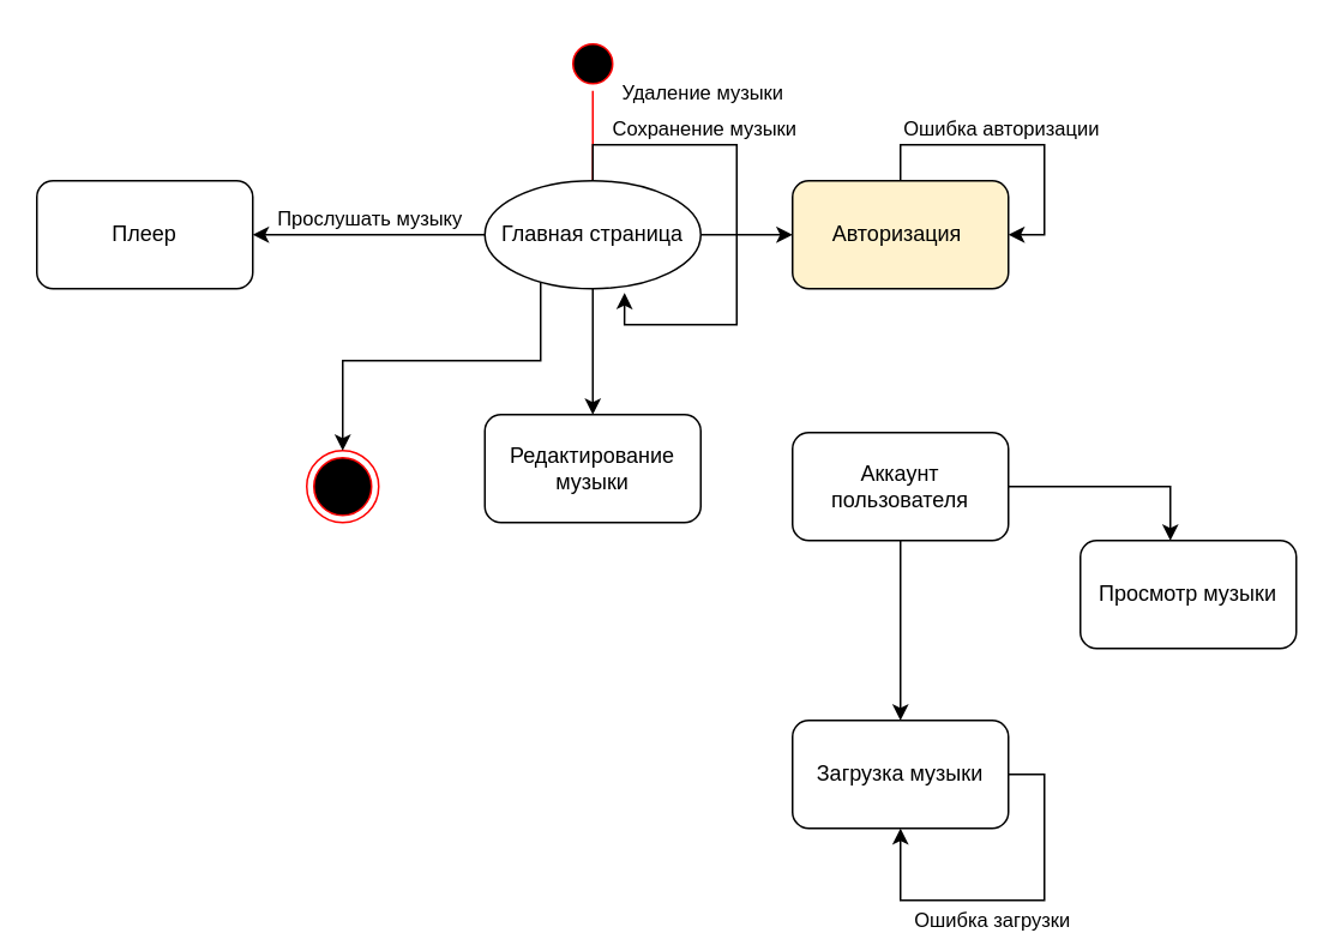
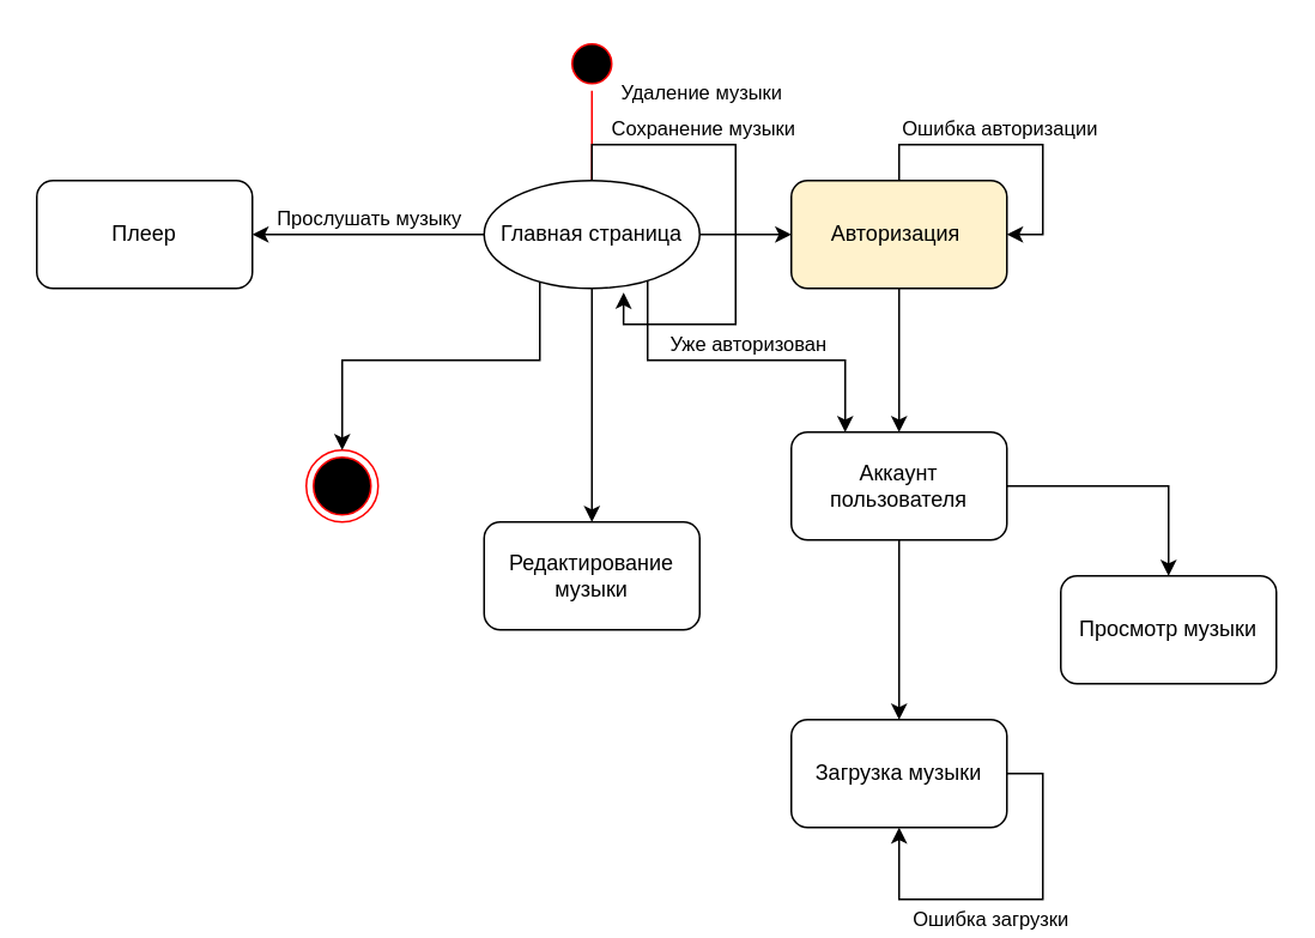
+ <mxCell id="16" style="edgeStyle=orthogonalEdgeStyle;rounded=0;orthogonalLoop=1;jettySize=auto;html=1;entryX=0.5;entryY=0;entryDx=0;entryDy=0;" parent="1" source="17" target="15" edge="1"><mxGeometry relative="1" as="geometry" /></mxCell>
+ <mxCell id="8" style="edgeStyle=orthogonalEdgeStyle;rounded=0;orthogonalLoop=1;jettySize=auto;html=1;entryX=0.25;entryY=0;entryDx=0;entryDy=0;" parent="1" source="12" target="15" edge="1"><mxGeometry relative="1" as="geometry"><Array as="points"><mxPoint x="360" y="200" /><mxPoint x="470" y="200" /></Array></mxGeometry></mxCell>
+ <mxCell id="9" value="Уже авторизован" style="edgeLabel;html=1;align=center;verticalAlign=middle;resizable=0;points=[];" parent="8" vertex="1" connectable="0"><mxGeometry x="0.254" y="4" relative="1" as="geometry"><mxPoint x="-22" y="-6" as="offset" /></mxGeometry></mxCell>
- <mxCell id="25" value="Редактирование музыки" style="whiteSpace=wrap;html=1;rounded=1;" parent="1" vertex="1"><mxGeometry x="269" y="230" width="120" height="60" as="geometry" /></mxCell>
+ <mxCell id="25" value="Редактирование музыки" style="whiteSpace=wrap;html=1;rounded=1;" parent="1" vertex="1"><mxGeometry x="269" y="290" width="120" height="60" as="geometry" /></mxCell>
- <mxCell id="24" value="Просмотр музыки" style="whiteSpace=wrap;html=1;rounded=1;" parent="1" vertex="1"><mxGeometry x="600" y="300" width="120" height="60" as="geometry" /></mxCell>
+ <mxCell id="24" value="Просмотр музыки" style="whiteSpace=wrap;html=1;rounded=1;" parent="1" vertex="1"><mxGeometry x="590" y="320" width="120" height="60" as="geometry" /></mxCell>
